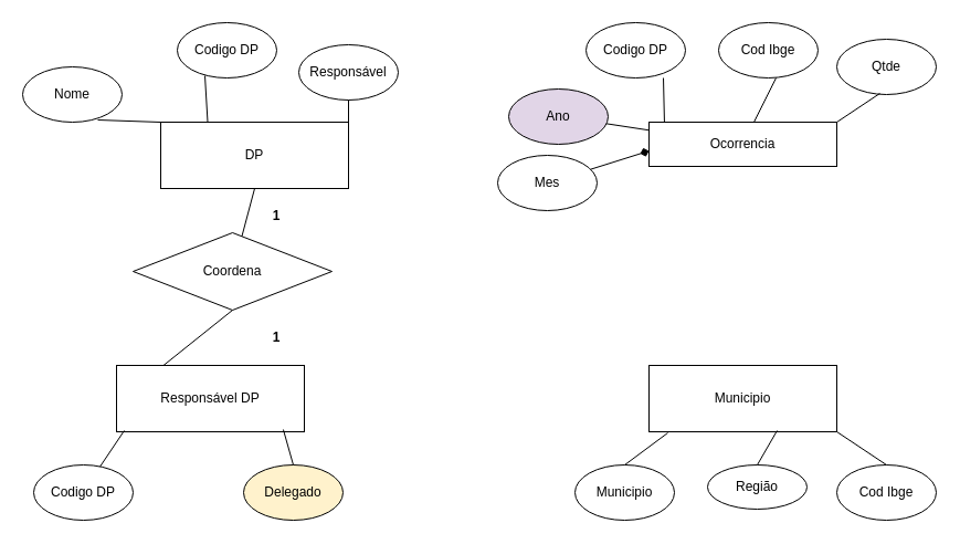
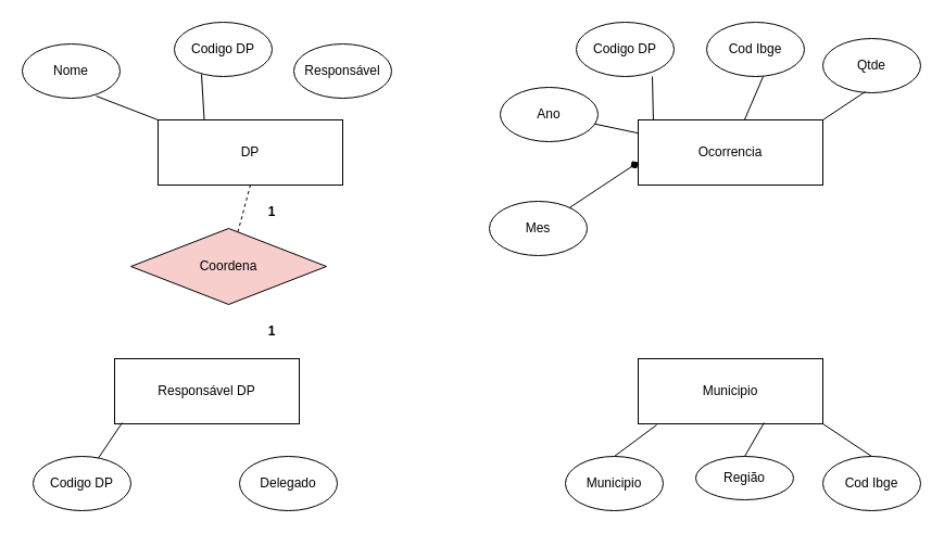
- <mxCell id="4" value="Nome" style="ellipse;whiteSpace=wrap;html=1;" vertex="1" parent="1"><mxGeometry x="20" y="60" width="90" height="50" as="geometry" /></mxCell>
+ <mxCell id="4" value="Nome" style="ellipse;whiteSpace=wrap;html=1;" vertex="1" parent="1"><mxGeometry y="40" width="90" height="50" as="geometry" x="20" /></mxCell>
- <mxCell id="31" value="" style="endArrow=none;html=1;rounded=0;entryX=0.5;entryY=1;entryDx=0;entryDy=0;exitX=1;exitY=0;exitDx=0;exitDy=0;" edge="1" parent="1" source="2" target="5"><mxGeometry width="50" height="50" relative="1" as="geometry"><mxPoint x="300" y="200" as="sourcePoint" /><mxPoint x="350" y="150" as="targetPoint" /></mxGeometry></mxCell>
- <mxCell id="17" value="Ano" style="ellipse;whiteSpace=wrap;html=1;fillColor=#e1d5e7;" vertex="1" parent="1"><mxGeometry x="460" y="80" width="90" height="50" as="geometry" /></mxCell>
+ <mxCell id="17" value="Ano" style="ellipse;whiteSpace=wrap;html=1;" vertex="1" parent="1"><mxGeometry x="460" y="80" width="90" height="50" as="geometry" /></mxCell>
- <mxCell id="13" value="Ocorrencia" style="rounded=0;whiteSpace=wrap;html=1;" vertex="1" parent="1"><mxGeometry x="587" y="110" width="170" height="40" as="geometry" /></mxCell>
+ <mxCell id="13" value="Ocorrencia" style="rounded=0;whiteSpace=wrap;html=1;" vertex="1" parent="1"><mxGeometry x="587" y="110" width="170" height="60" as="geometry" /></mxCell>
- <mxCell id="18" value="Mes" style="ellipse;whiteSpace=wrap;html=1;" vertex="1" parent="1"><mxGeometry x="450" y="140" width="90" height="50" as="geometry" /></mxCell>
+ <mxCell id="18" value="Mes" style="ellipse;whiteSpace=wrap;html=1;" vertex="1" parent="1"><mxGeometry x="450" y="185" width="90" height="50" as="geometry" /></mxCell>
- <mxCell id="34" value="" style="endArrow=none;html=1;rounded=0;entryX=0.5;entryY=1;entryDx=0;entryDy=0;" edge="1" parent="1" source="32" target="2"><mxGeometry width="50" height="50" relative="1" as="geometry"><mxPoint x="130" y="240" as="sourcePoint" /><mxPoint x="180" y="190" as="targetPoint" /></mxGeometry></mxCell>
+ <mxCell id="34" value="" style="endArrow=none;html=1;rounded=0;entryX=0.5;entryY=1;entryDx=0;entryDy=0;dashed=1;" edge="1" parent="1" source="32" target="2"><mxGeometry width="50" height="50" relative="1" as="geometry"><mxPoint x="130" y="240" as="sourcePoint" /><mxPoint x="180" y="190" as="targetPoint" /></mxGeometry></mxCell>
- <mxCell id="32" value="Coordena" style="rhombus;whiteSpace=wrap;html=1;" vertex="1" parent="1"><mxGeometry x="120" y="210" width="180" height="70" as="geometry" /></mxCell>
+ <mxCell id="32" value="Coordena" style="rhombus;whiteSpace=wrap;html=1;fillColor=#f8cecc;" vertex="1" parent="1"><mxGeometry x="120" y="210" width="180" height="70" as="geometry" /></mxCell>
- <mxCell id="33" value="" style="endArrow=none;html=1;rounded=0;entryX=0.5;entryY=1;entryDx=0;entryDy=0;exitX=0.25;exitY=0;exitDx=0;exitDy=0;" edge="1" parent="1" source="6" target="32"><mxGeometry width="50" height="50" relative="1" as="geometry"><mxPoint x="150" y="320" as="sourcePoint" /><mxPoint x="200" y="270" as="targetPoint" /></mxGeometry></mxCell>
- <mxCell id="28" value="" style="endArrow=none;html=1;rounded=0;entryX=0.888;entryY=0.967;entryDx=0;entryDy=0;entryPerimeter=0;exitX=0.5;exitY=0;exitDx=0;exitDy=0;" edge="1" parent="1" source="8" target="6"><mxGeometry width="50" height="50" relative="1" as="geometry"><mxPoint x="330" y="460" as="sourcePoint" /><mxPoint x="380" y="410" as="targetPoint" /></mxGeometry></mxCell>
- <mxCell id="8" value="&lt;div&gt;Delegado&lt;/div&gt;" style="ellipse;whiteSpace=wrap;html=1;fillColor=#fff2cc;" vertex="1" parent="1"><mxGeometry x="220" y="420" width="90" height="50" as="geometry" /></mxCell>
+ <mxCell id="8" value="&lt;div&gt;Delegado&lt;/div&gt;" style="ellipse;whiteSpace=wrap;html=1;" vertex="1" parent="1"><mxGeometry x="220" y="420" width="90" height="50" as="geometry" /></mxCell>
